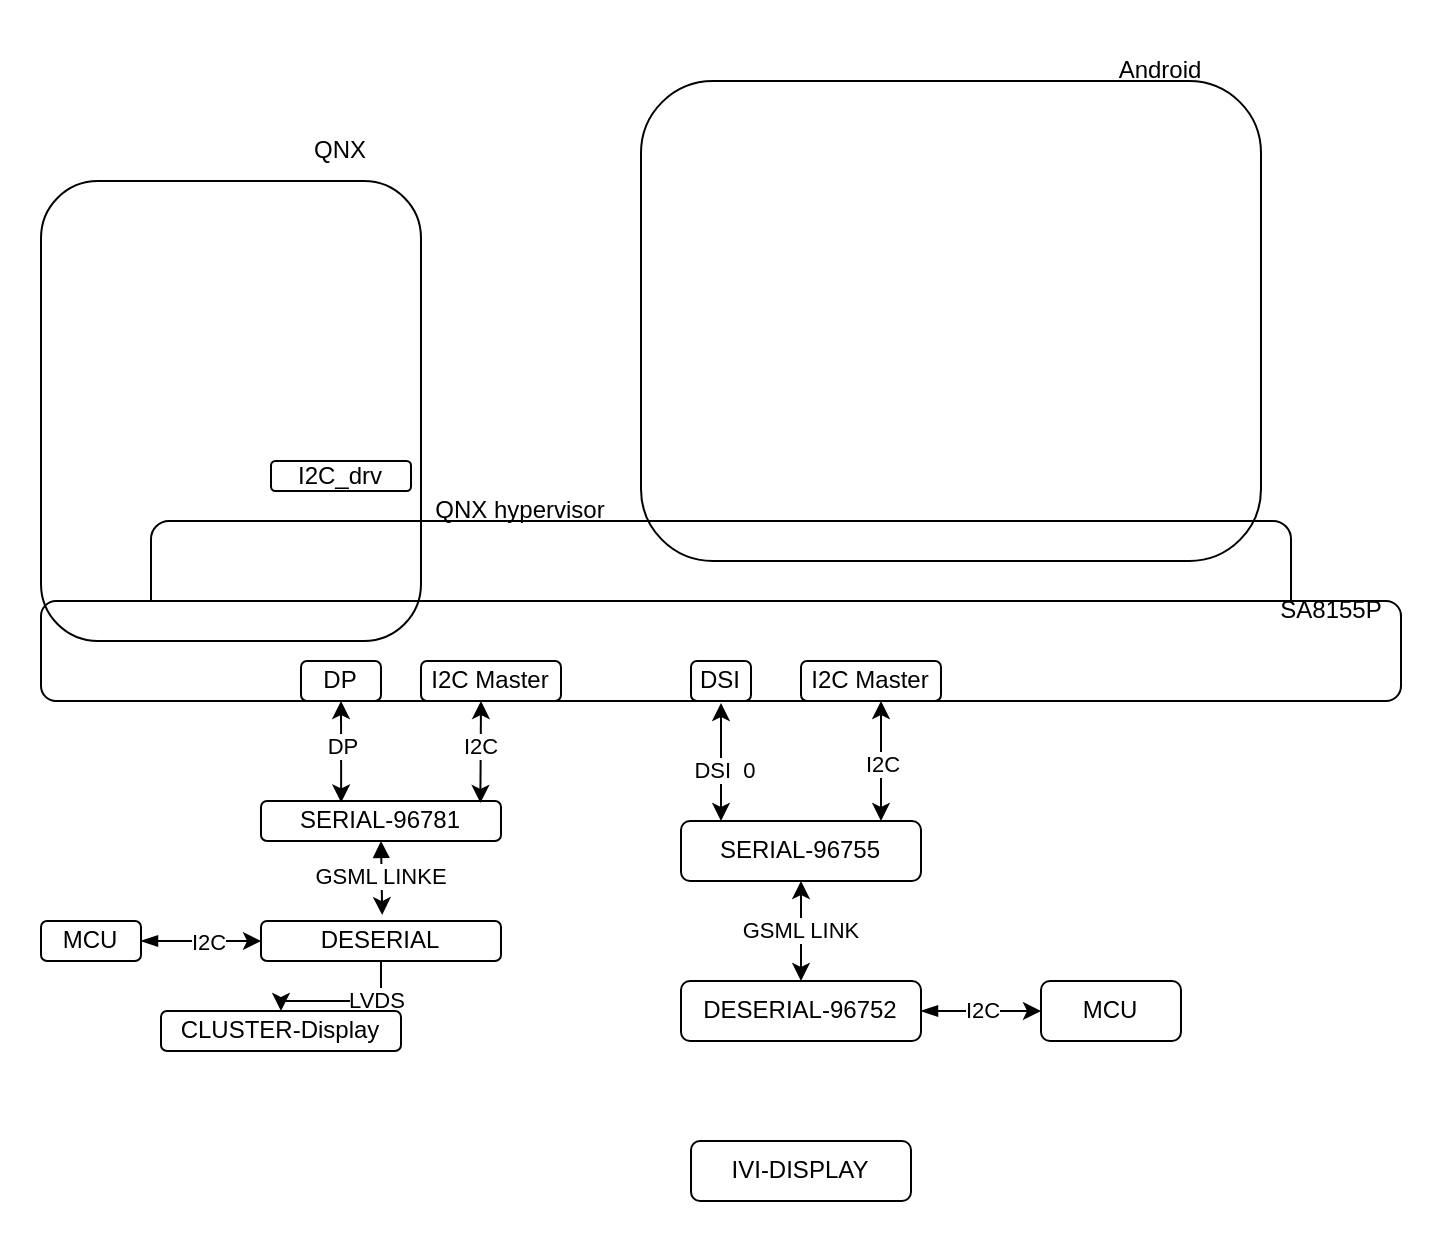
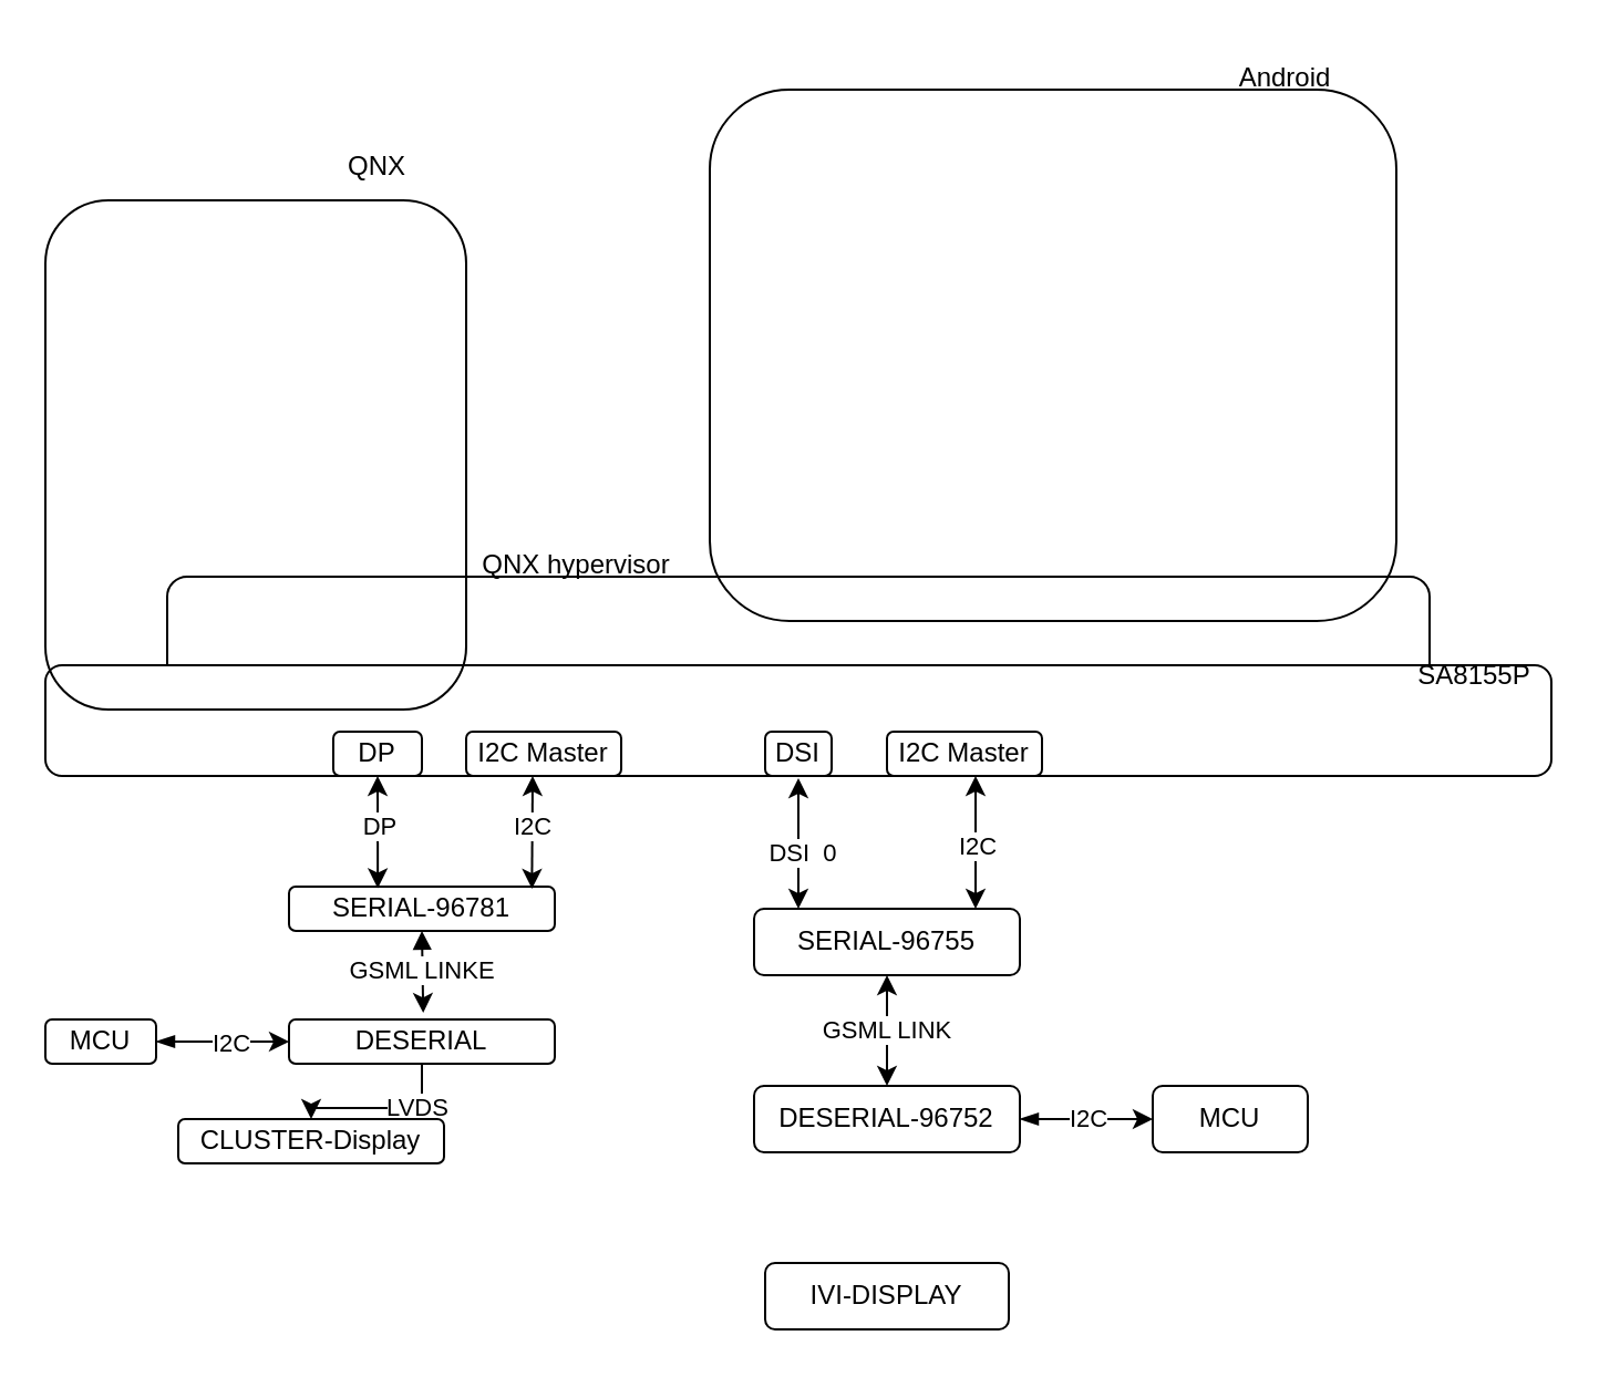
- <mxCell id="40" value="I2C_drv" style="rounded=1;whiteSpace=wrap;html=1;" vertex="1" parent="1"><mxGeometry x="135" y="230" width="70" height="15" as="geometry" /></mxCell>
